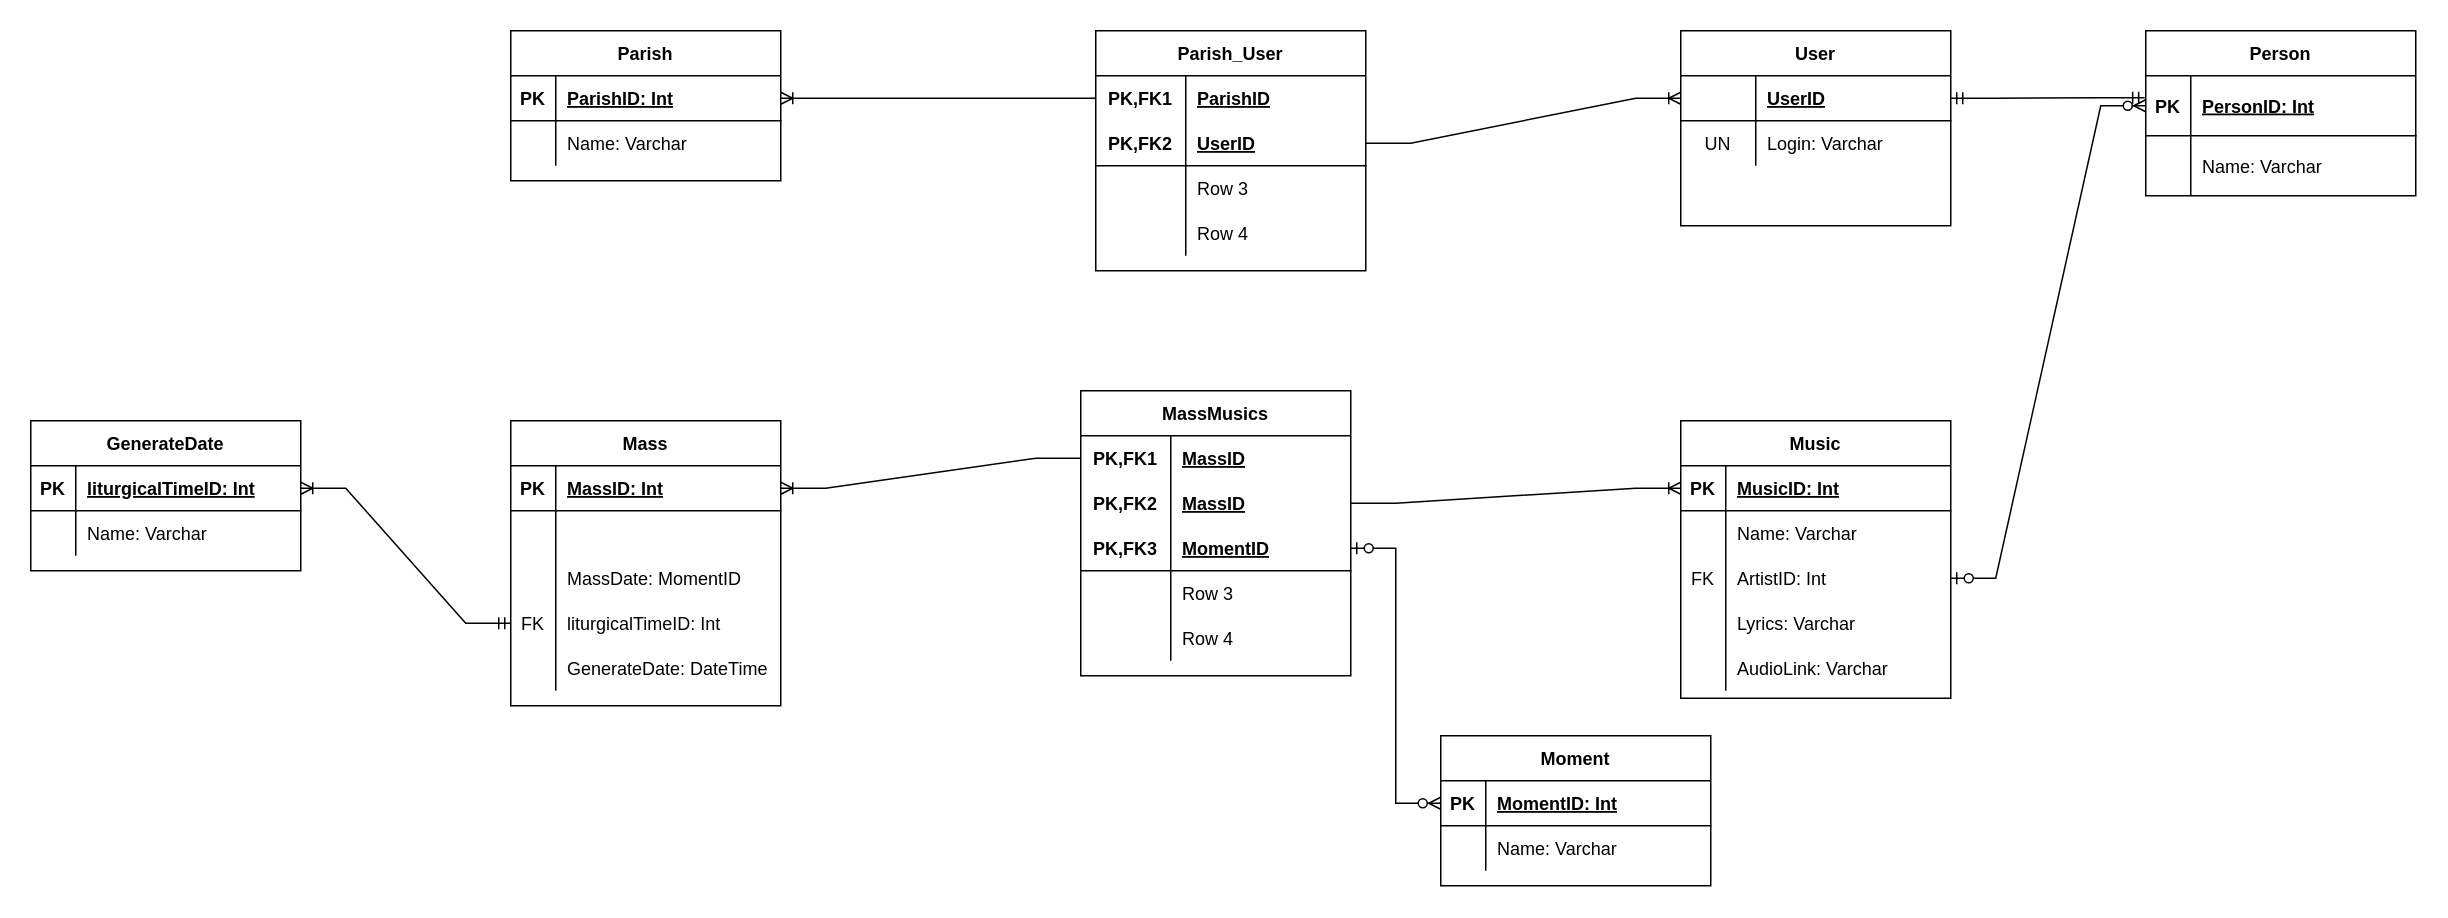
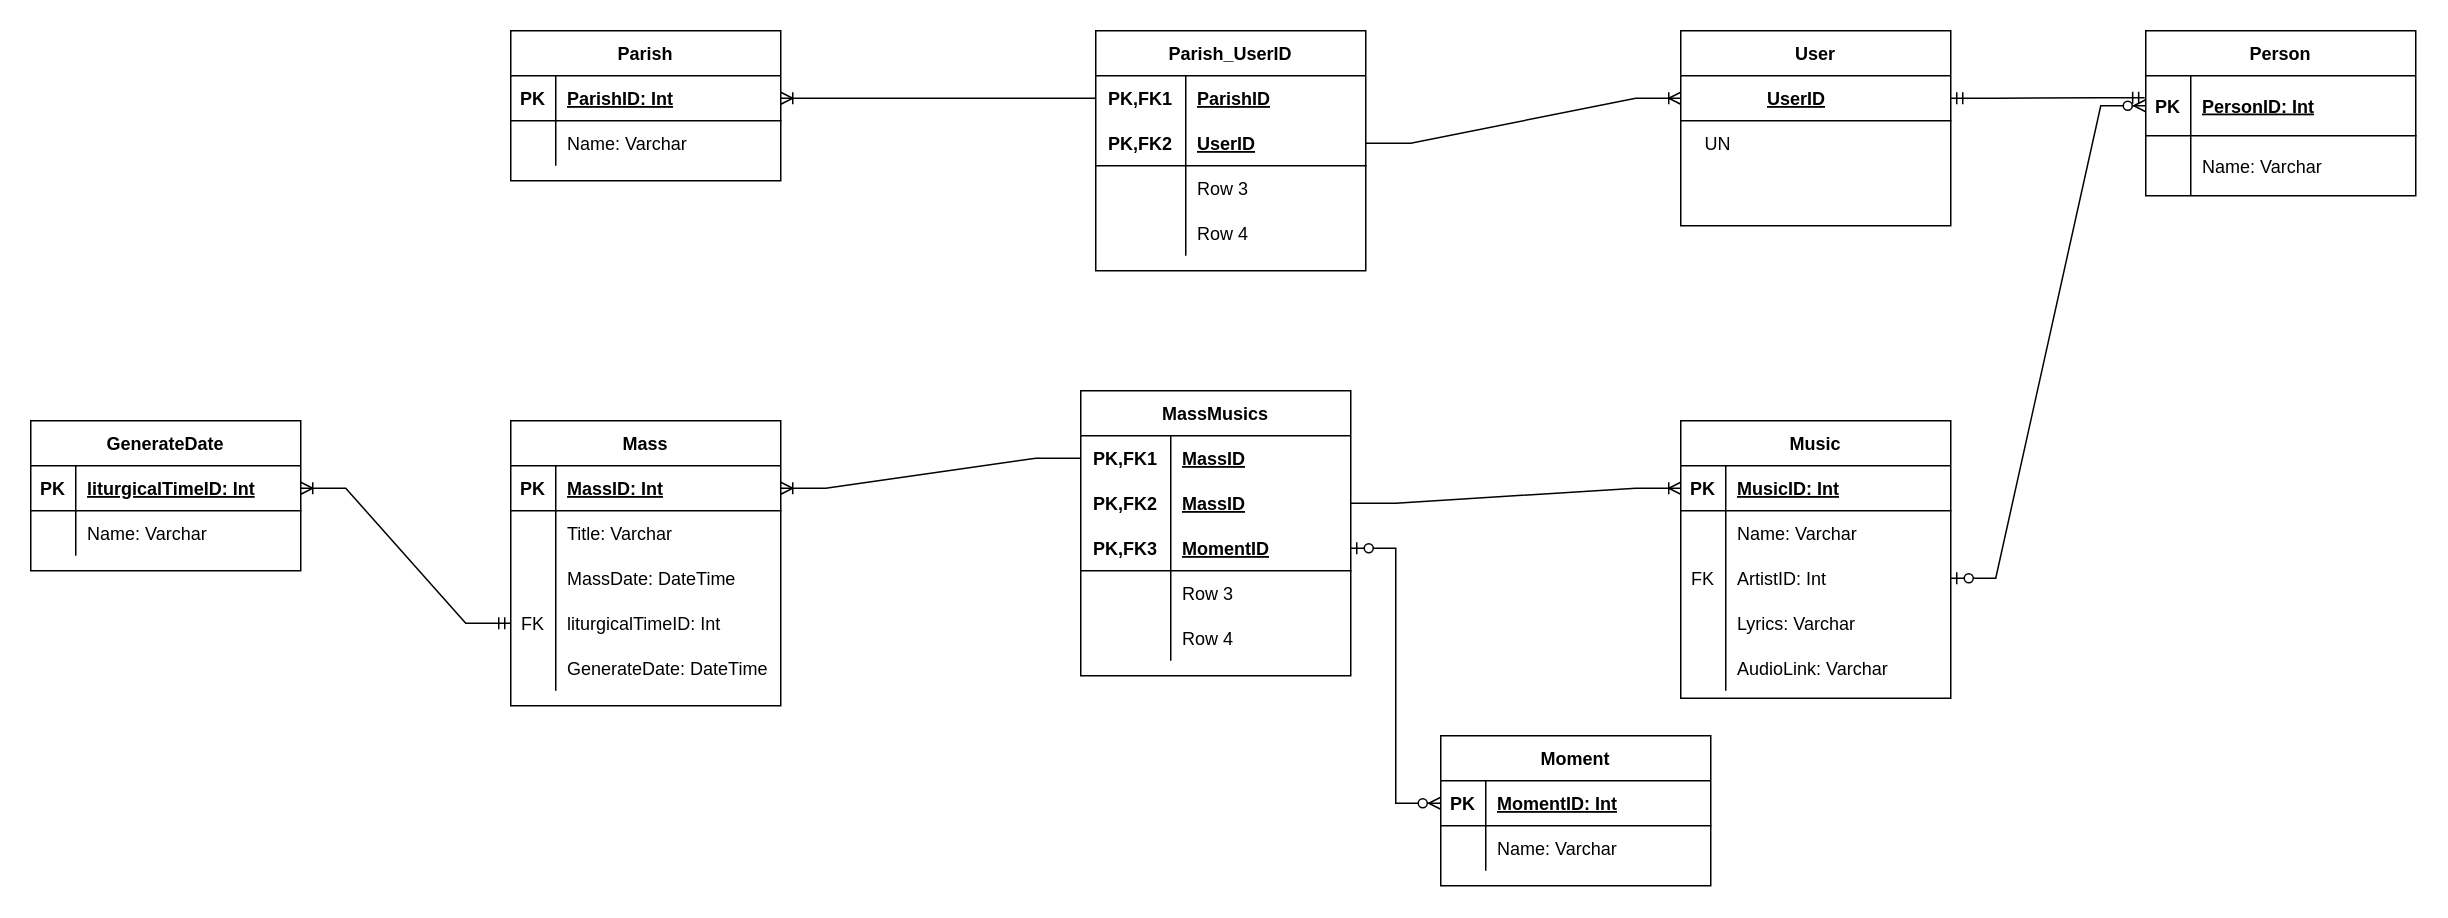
- <mxCell id="9" value="Parish_User" style="shape=table;startSize=30;container=1;collapsible=1;childLayout=tableLayout;fixedRows=1;rowLines=0;fontStyle=1;align=center;resizeLast=1;" vertex="1" parent="1"><mxGeometry x="730" y="20" width="180" height="160" as="geometry" /></mxCell>
+ <mxCell id="9" value="Parish_UserID" style="shape=table;startSize=30;container=1;collapsible=1;childLayout=tableLayout;fixedRows=1;rowLines=0;fontStyle=1;align=center;resizeLast=1;" vertex="1" parent="1"><mxGeometry x="730" y="20" width="180" height="160" as="geometry" /></mxCell>
- <mxCell id="27" value="Login: Varchar" style="shape=partialRectangle;connectable=0;fillColor=none;top=0;left=0;bottom=0;right=0;align=left;spacingLeft=6;overflow=hidden;fontStyle=0" vertex="1" parent="25"><mxGeometry x="50" width="130" height="30" as="geometry"><mxRectangle width="130" height="30" as="alternateBounds" /></mxGeometry></mxCell>
+ <mxCell id="38" value="Title: Varchar" style="shape=partialRectangle;connectable=0;fillColor=none;top=0;left=0;bottom=0;right=0;align=left;spacingLeft=6;overflow=hidden;" vertex="1" parent="36"><mxGeometry x="30" width="150" height="30" as="geometry"><mxRectangle width="150" height="30" as="alternateBounds" /></mxGeometry></mxCell>
- <mxCell id="41" value="MassDate: MomentID" style="shape=partialRectangle;connectable=0;fillColor=none;top=0;left=0;bottom=0;right=0;align=left;spacingLeft=6;overflow=hidden;" vertex="1" parent="39"><mxGeometry x="30" width="150" height="30" as="geometry"><mxRectangle width="150" height="30" as="alternateBounds" /></mxGeometry></mxCell>
+ <mxCell id="41" value="MassDate: DateTime" style="shape=partialRectangle;connectable=0;fillColor=none;top=0;left=0;bottom=0;right=0;align=left;spacingLeft=6;overflow=hidden;" vertex="1" parent="39"><mxGeometry x="30" width="150" height="30" as="geometry"><mxRectangle width="150" height="30" as="alternateBounds" /></mxGeometry></mxCell>
